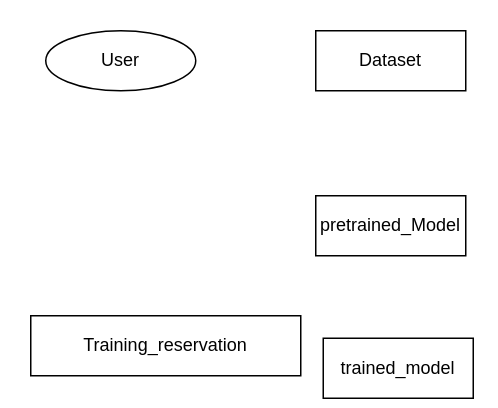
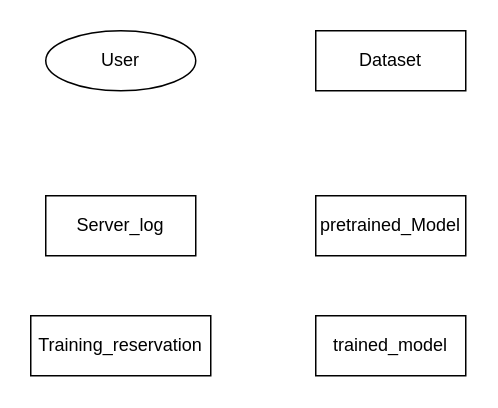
+ <mxCell id="3" value="Server_log" style="whiteSpace=wrap;html=1;align=center;" parent="1" vertex="1"><mxGeometry x="30" y="130" width="100" height="40" as="geometry" /></mxCell>
- <mxCell id="7" value="Training_reservation" style="whiteSpace=wrap;html=1;align=center;" parent="1" vertex="1"><mxGeometry x="20" y="210" width="180" height="40" as="geometry" /></mxCell>
+ <mxCell id="7" value="Training_reservation" style="whiteSpace=wrap;html=1;align=center;" parent="1" vertex="1"><mxGeometry x="20" y="210" width="120" height="40" as="geometry" /></mxCell>
- <mxCell id="6" value="trained_model" style="whiteSpace=wrap;html=1;align=center;" parent="1" vertex="1"><mxGeometry x="215" y="225" width="100" height="40" as="geometry" /></mxCell>
+ <mxCell id="6" value="trained_model" style="whiteSpace=wrap;html=1;align=center;" parent="1" vertex="1"><mxGeometry x="210" y="210" width="100" height="40" as="geometry" /></mxCell>
